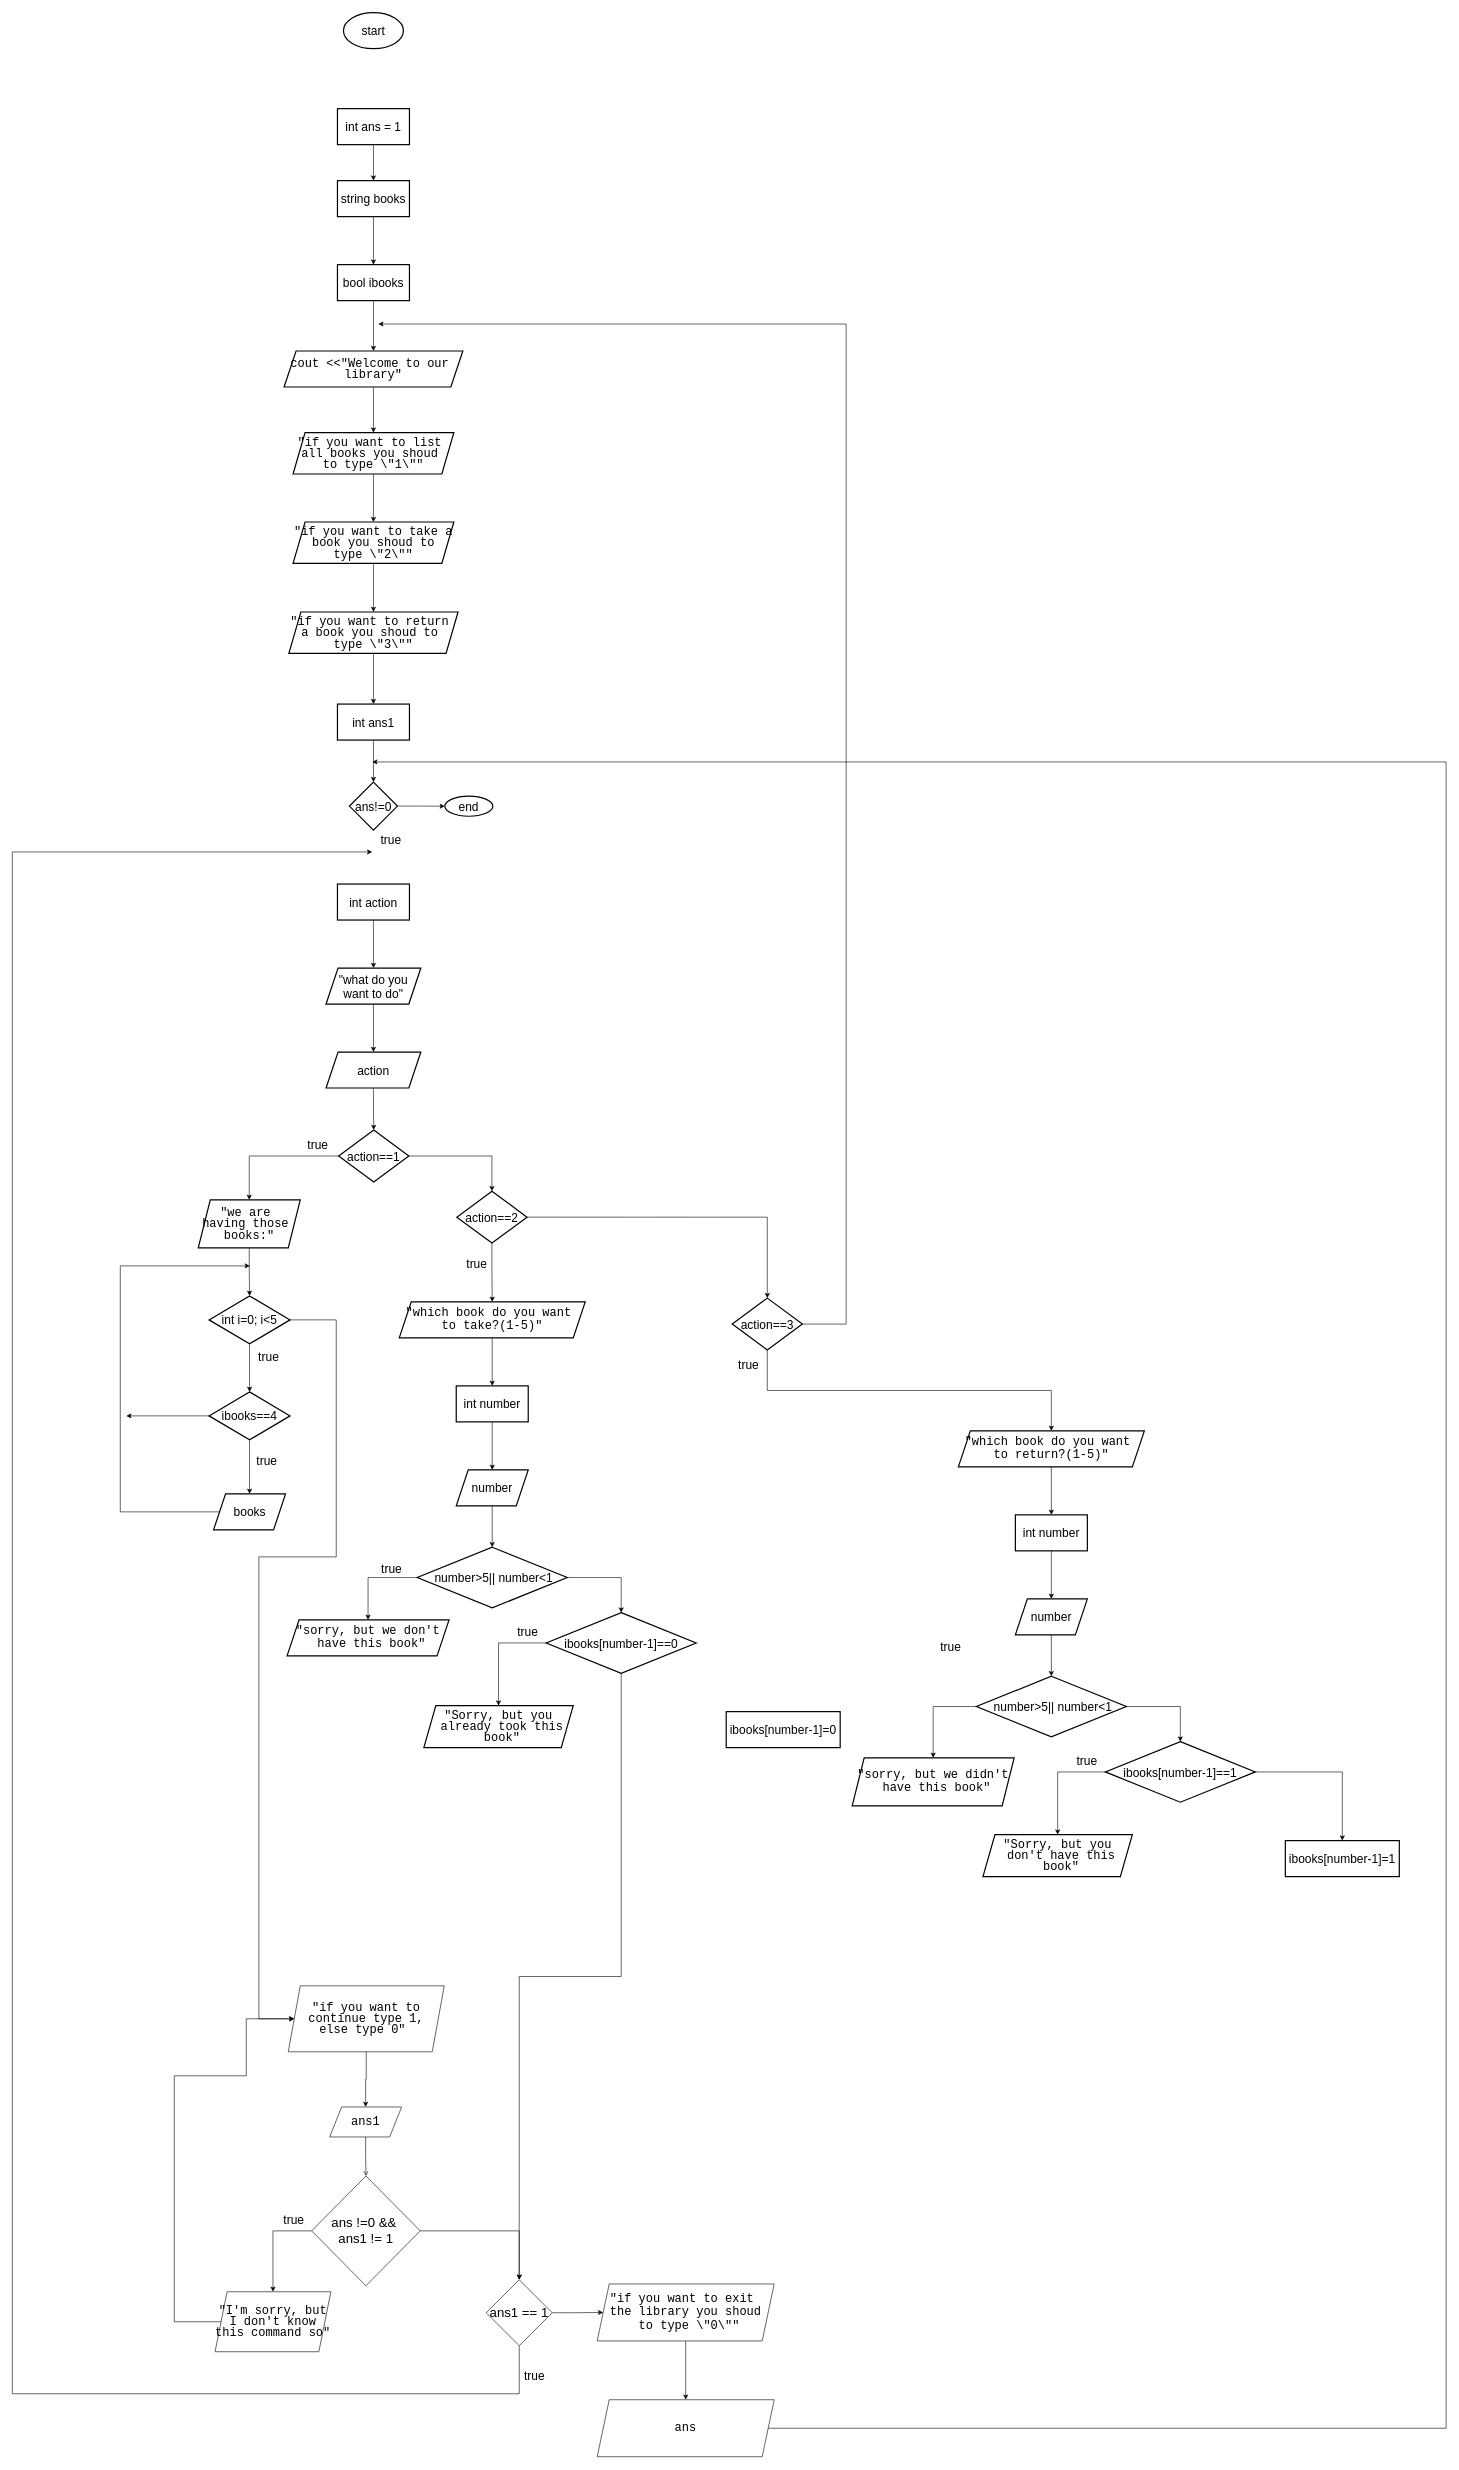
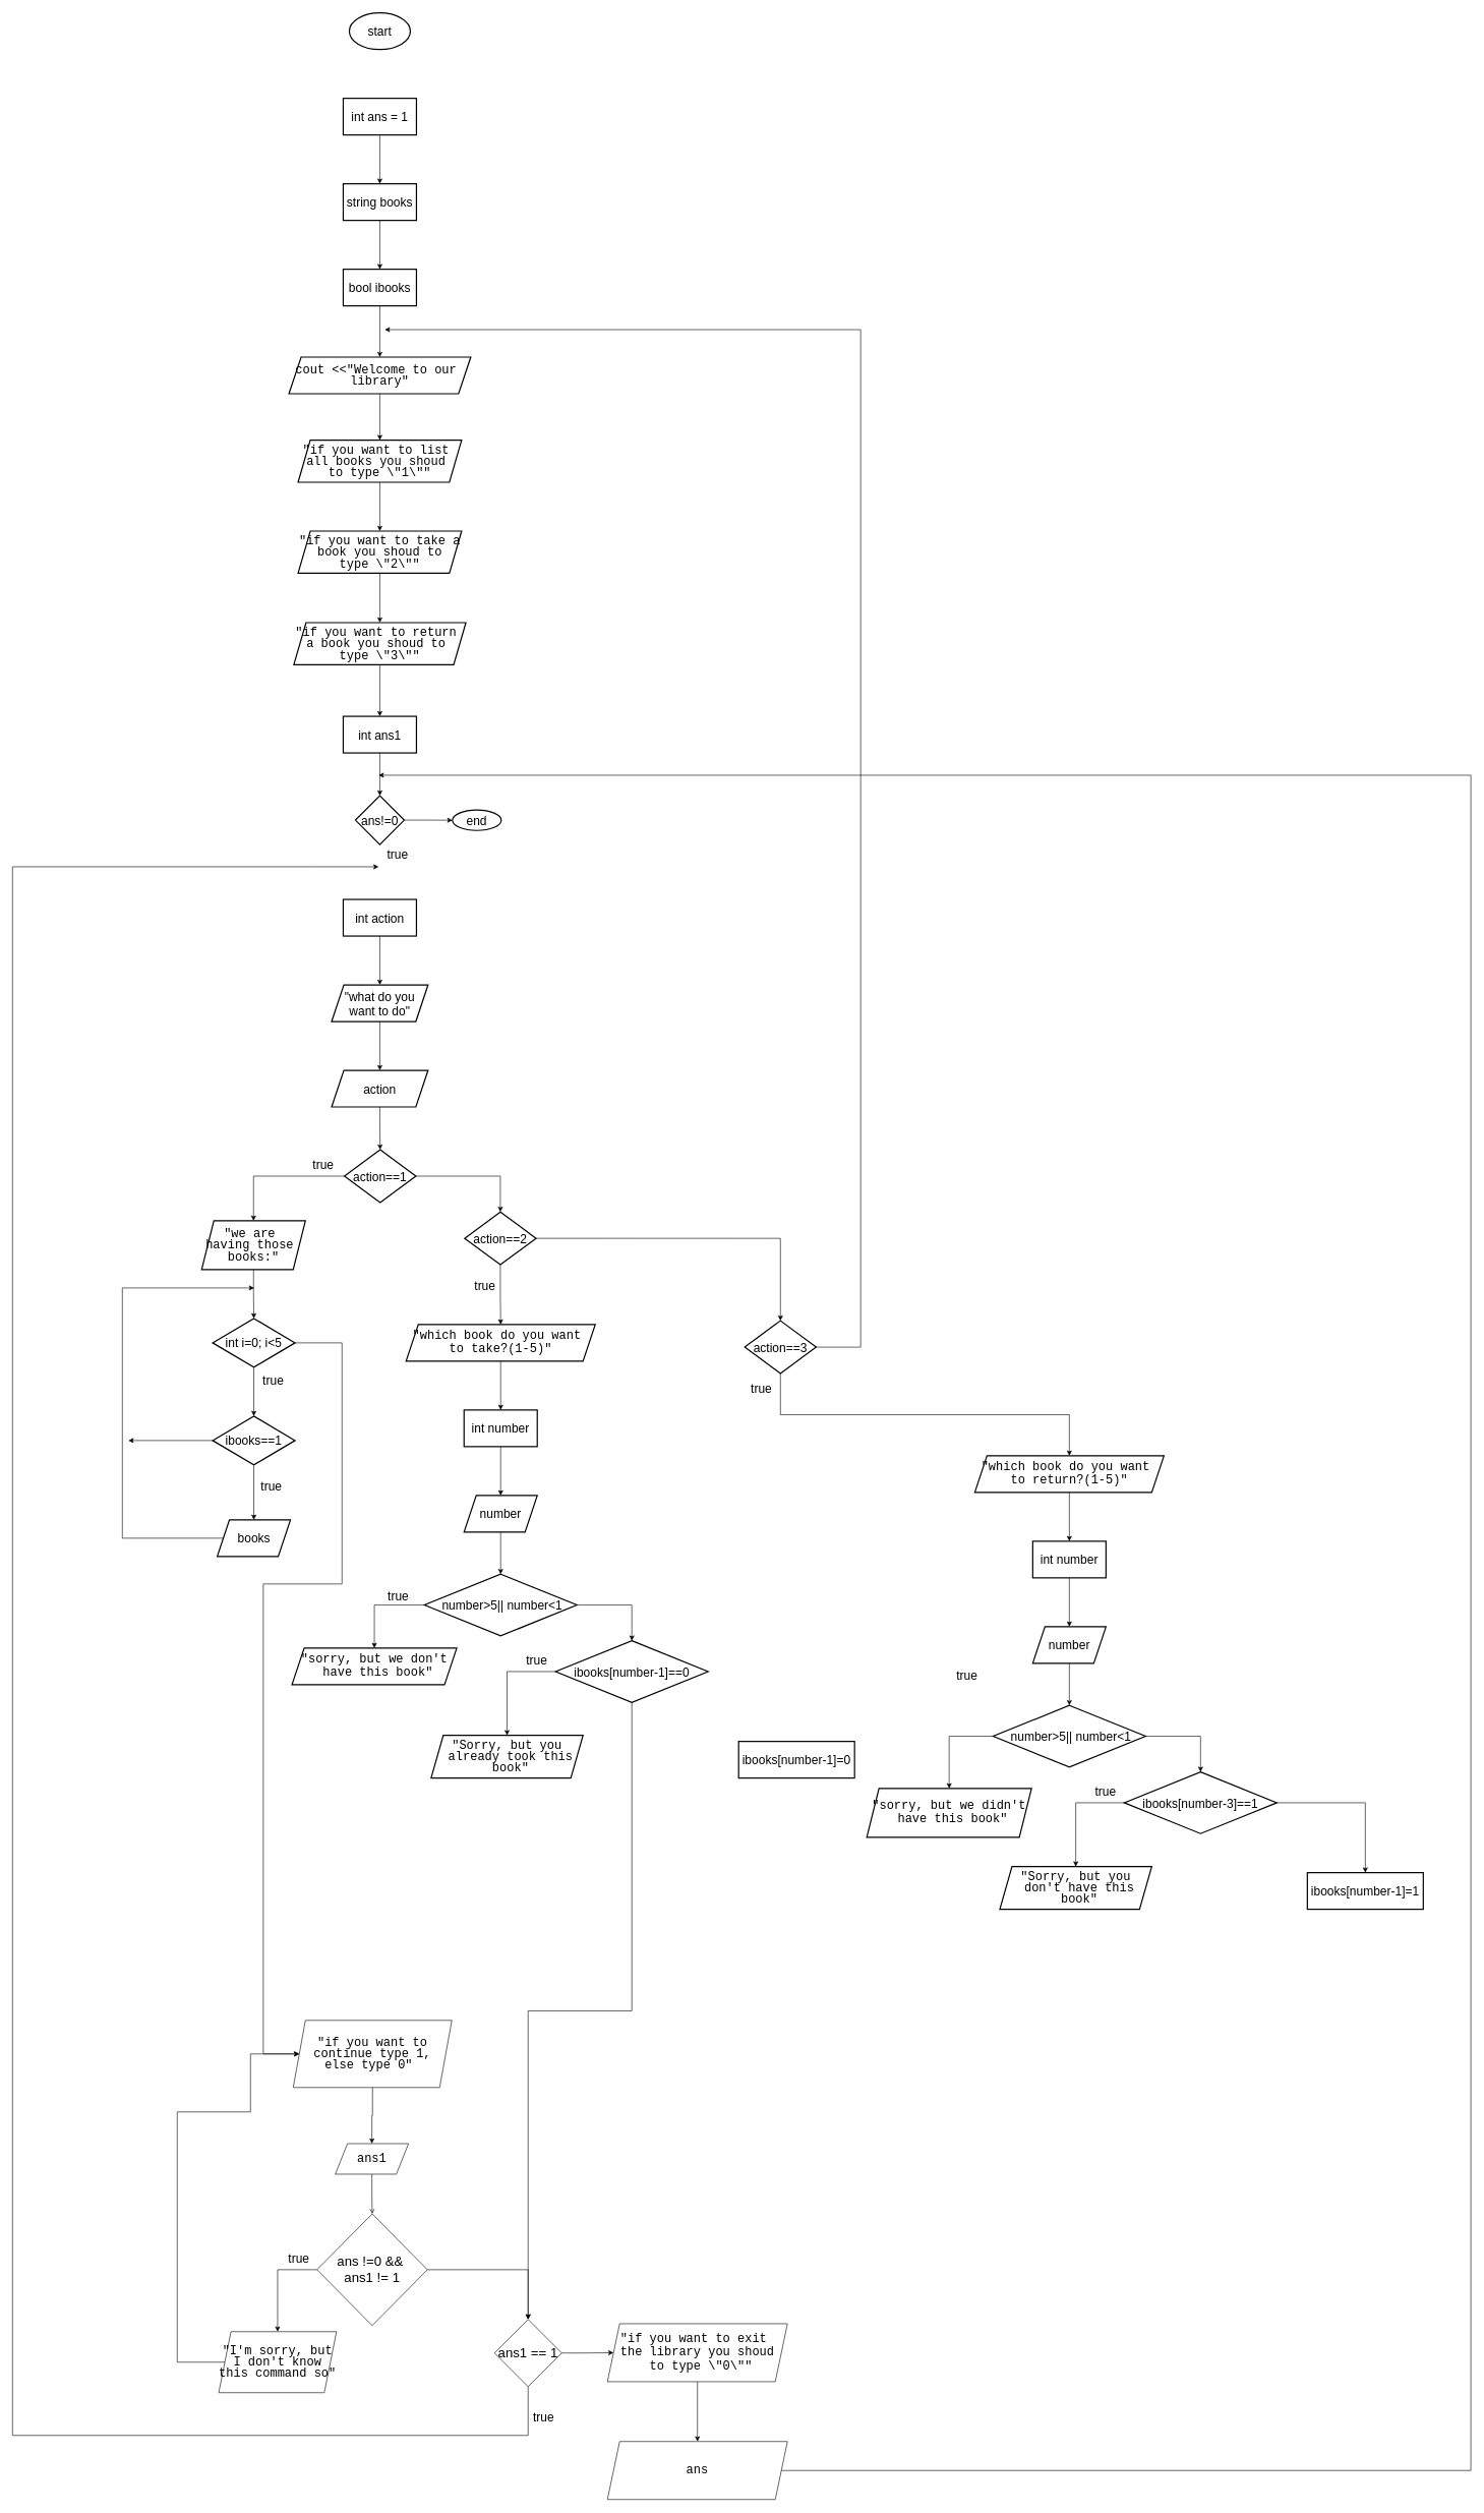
- <mxCell id="4" value="&lt;font style=&quot;font-size: 20px;&quot;&gt;int ans = 1&lt;/font&gt;" style="whiteSpace=wrap;html=1;strokeWidth=2;" parent="1" vertex="1"><mxGeometry x="562" y="180" width="120" height="60" as="geometry" /></mxCell>
+ <mxCell id="4" value="&lt;font style=&quot;font-size: 20px;&quot;&gt;int ans = 1&lt;/font&gt;" style="whiteSpace=wrap;html=1;strokeWidth=2;" parent="1" vertex="1"><mxGeometry x="562" y="160" width="120" height="60" as="geometry" /></mxCell>
- <mxCell id="37" value="&lt;span style=&quot;font-size: 20px;&quot;&gt;ibooks==4&lt;/span&gt;" style="rhombus;whiteSpace=wrap;html=1;strokeWidth=2;" parent="1" vertex="1"><mxGeometry x="348" y="2319" width="135" height="80" as="geometry" /></mxCell>
+ <mxCell id="37" value="&lt;span style=&quot;font-size: 20px;&quot;&gt;ibooks==1&lt;/span&gt;" style="rhombus;whiteSpace=wrap;html=1;strokeWidth=2;" parent="1" vertex="1"><mxGeometry x="348" y="2319" width="135" height="80" as="geometry" /></mxCell>
- <mxCell id="78" value="&lt;span style=&quot;font-size: 20px;&quot;&gt;ibooks[number-1]==1&lt;/span&gt;" style="rhombus;whiteSpace=wrap;html=1;strokeWidth=2;" parent="1" vertex="1"><mxGeometry x="1842" y="2902" width="250" height="101" as="geometry" /></mxCell>
+ <mxCell id="78" value="&lt;span style=&quot;font-size: 20px;&quot;&gt;ibooks[number-3]==1&lt;/span&gt;" style="rhombus;whiteSpace=wrap;html=1;strokeWidth=2;" parent="1" vertex="1"><mxGeometry x="1842" y="2902" width="250" height="101" as="geometry" /></mxCell>
